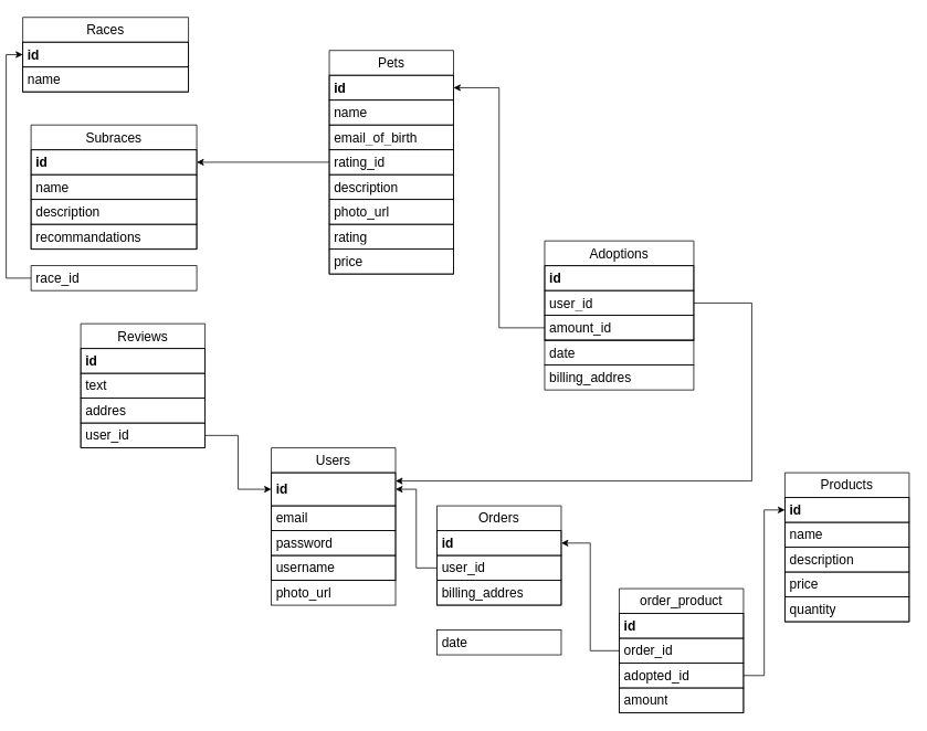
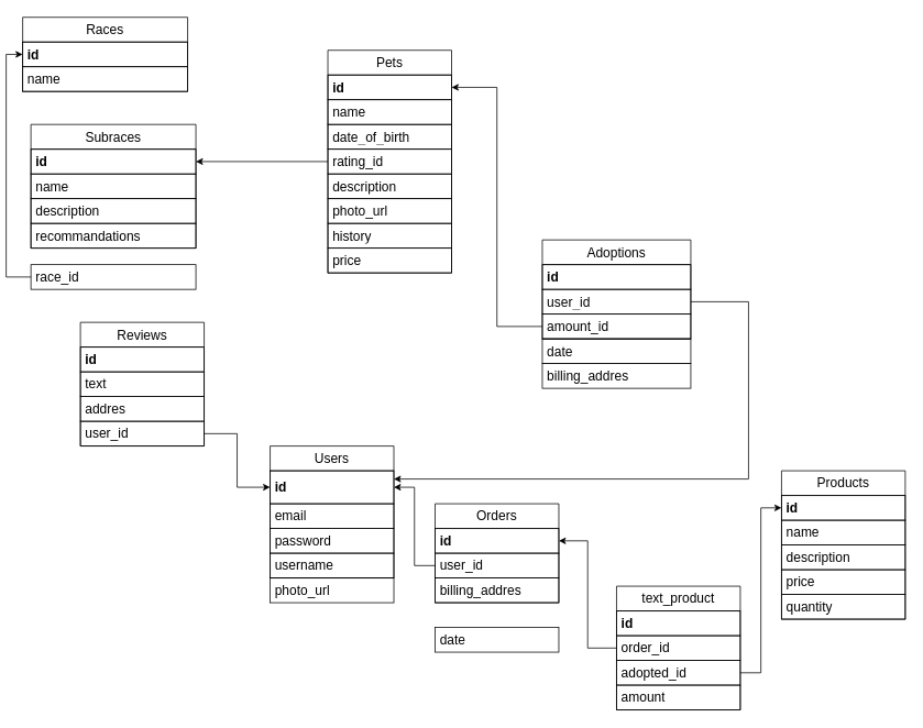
- <mxCell id="21" value="email_of_birth" style="text;strokeColor=default;fillColor=none;align=left;verticalAlign=middle;spacingLeft=4;spacingRight=4;overflow=hidden;points=[[0,0.5],[1,0.5]];portConstraint=eastwest;rotatable=0;whiteSpace=wrap;html=1;fontSize=16;" vertex="1" parent="18"><mxGeometry y="90" width="150" height="30" as="geometry" /></mxCell>
+ <mxCell id="21" value="date_of_birth" style="text;strokeColor=default;fillColor=none;align=left;verticalAlign=middle;spacingLeft=4;spacingRight=4;overflow=hidden;points=[[0,0.5],[1,0.5]];portConstraint=eastwest;rotatable=0;whiteSpace=wrap;html=1;fontSize=16;" vertex="1" parent="18"><mxGeometry y="90" width="150" height="30" as="geometry" /></mxCell>
- <mxCell id="25" value="rating" style="text;strokeColor=default;fillColor=none;align=left;verticalAlign=middle;spacingLeft=4;spacingRight=4;overflow=hidden;points=[[0,0.5],[1,0.5]];portConstraint=eastwest;rotatable=0;whiteSpace=wrap;html=1;fontSize=16;" vertex="1" parent="18"><mxGeometry y="210" width="150" height="30" as="geometry" /></mxCell>
+ <mxCell id="25" value="history" style="text;strokeColor=default;fillColor=none;align=left;verticalAlign=middle;spacingLeft=4;spacingRight=4;overflow=hidden;points=[[0,0.5],[1,0.5]];portConstraint=eastwest;rotatable=0;whiteSpace=wrap;html=1;fontSize=16;" vertex="1" parent="18"><mxGeometry y="210" width="150" height="30" as="geometry" /></mxCell>
- <mxCell id="40" value="order_product" style="swimlane;fontStyle=0;childLayout=stackLayout;horizontal=1;startSize=30;horizontalStack=0;resizeParent=1;resizeParentMax=0;resizeLast=0;collapsible=1;marginBottom=0;whiteSpace=wrap;html=1;fontSize=16;strokeColor=default;" vertex="1" parent="1"><mxGeometry x="740" y="710" width="150" height="150" as="geometry" /></mxCell>
+ <mxCell id="40" value="text_product" style="swimlane;fontStyle=0;childLayout=stackLayout;horizontal=1;startSize=30;horizontalStack=0;resizeParent=1;resizeParentMax=0;resizeLast=0;collapsible=1;marginBottom=0;whiteSpace=wrap;html=1;fontSize=16;strokeColor=default;" vertex="1" parent="1"><mxGeometry x="740" y="710" width="150" height="150" as="geometry" /></mxCell>
